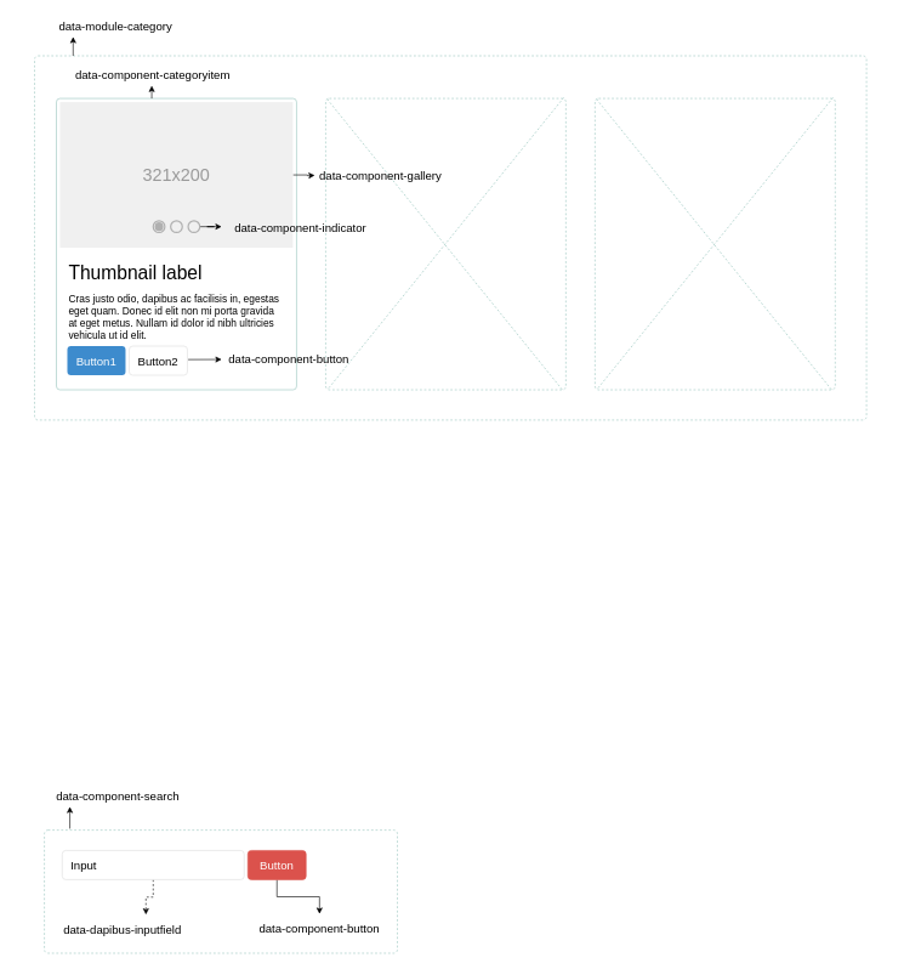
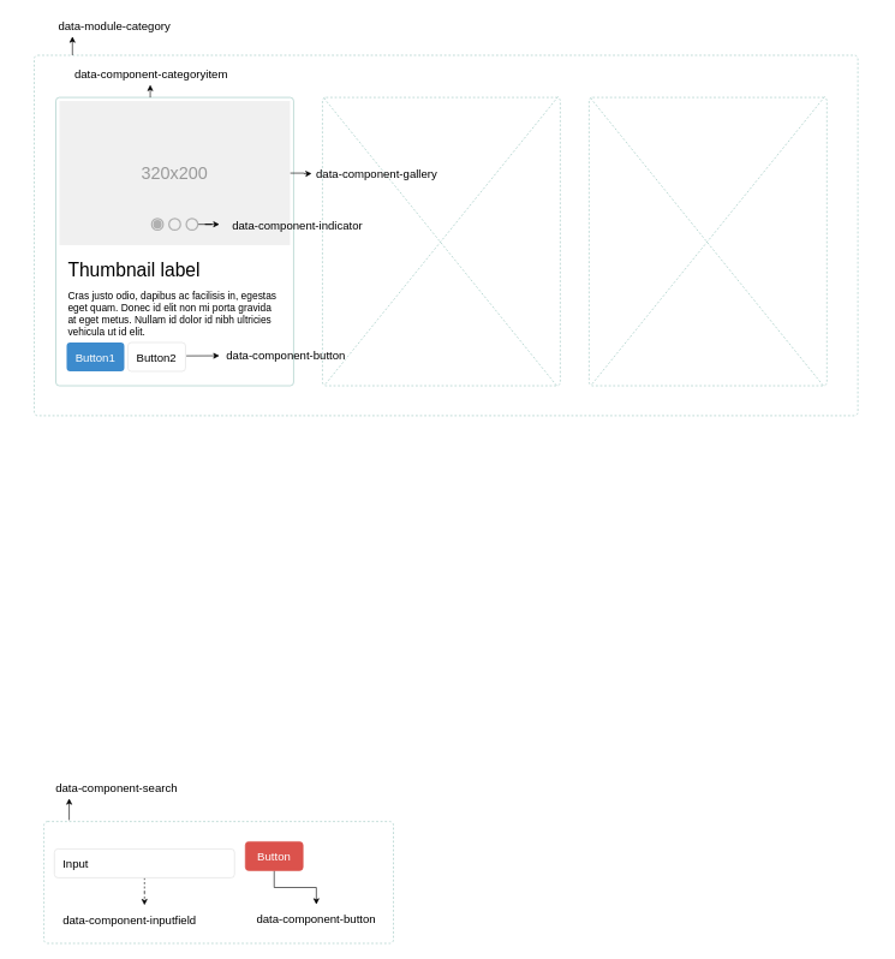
- <mxCell id="15" value="321x200" style="shape=rect;fontSize=24;fillColor=#f0f0f0;strokeColor=none;fontColor=#999999;whiteSpace=wrap;" vertex="1" parent="13"><mxGeometry x="5" y="5" width="320" height="200" as="geometry" /></mxCell>
+ <mxCell id="15" value="320x200" style="shape=rect;fontSize=24;fillColor=#f0f0f0;strokeColor=none;fontColor=#999999;whiteSpace=wrap;" vertex="1" parent="13"><mxGeometry x="5" y="5" width="320" height="200" as="geometry" /></mxCell>
- <mxCell id="11" value="Input" style="html=1;shadow=0;dashed=0;shape=mxgraph.bootstrap.rrect;rSize=5;fillColor=#ffffff;strokeColor=#dddddd;fontSize=16;align=left;spacingLeft=10;whiteSpace=wrap;" vertex="1" parent="1"><mxGeometry x="85" y="1167" width="250" height="40" as="geometry" /></mxCell>
+ <mxCell id="11" value="Input" style="html=1;shadow=0;dashed=0;shape=mxgraph.bootstrap.rrect;rSize=5;fillColor=#ffffff;strokeColor=#dddddd;fontSize=16;align=left;spacingLeft=10;whiteSpace=wrap;" vertex="1" parent="1"><mxGeometry x="75" y="1177" width="250" height="40" as="geometry" /></mxCell>
- <mxCell id="12" value="data-dapibus-inputfield" style="html=1;shadow=0;dashed=0;shape=mxgraph.bootstrap.rrect;rSize=5;fillColor=none;strokeColor=none;fontSize=16;align=left;spacingLeft=10;whiteSpace=wrap;" vertex="1" parent="1"><mxGeometry x="75" y="1255" width="250" height="40" as="geometry" /></mxCell>
+ <mxCell id="12" value="data-component-inputfield" style="html=1;shadow=0;dashed=0;shape=mxgraph.bootstrap.rrect;rSize=5;fillColor=none;strokeColor=none;fontSize=16;align=left;spacingLeft=10;whiteSpace=wrap;" vertex="1" parent="1"><mxGeometry x="75" y="1255" width="250" height="40" as="geometry" /></mxCell>
